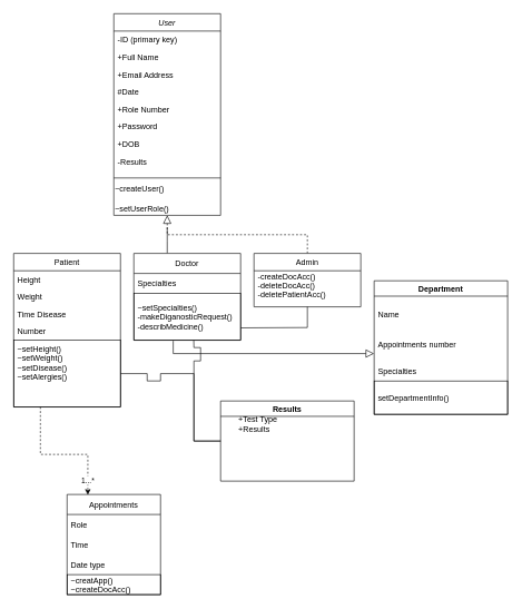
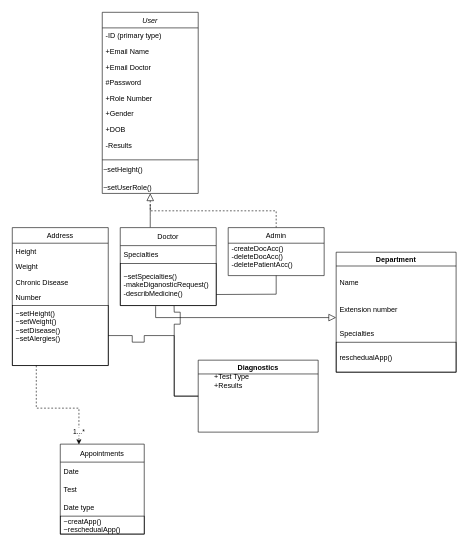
- <mxCell id="5" value="-ID (primary key)" style="text;align=left;verticalAlign=top;spacingLeft=4;spacingRight=4;overflow=hidden;rotatable=0;points=[[0,0.5],[1,0.5]];portConstraint=eastwest;" parent="4" vertex="1"><mxGeometry y="26" width="160" height="26" as="geometry" /></mxCell>
+ <mxCell id="5" value="-ID (primary type)" style="text;align=left;verticalAlign=top;spacingLeft=4;spacingRight=4;overflow=hidden;rotatable=0;points=[[0,0.5],[1,0.5]];portConstraint=eastwest;" parent="4" vertex="1"><mxGeometry y="26" width="160" height="26" as="geometry" /></mxCell>
- <mxCell id="6" value="+Full Name" style="text;align=left;verticalAlign=top;spacingLeft=4;spacingRight=4;overflow=hidden;rotatable=0;points=[[0,0.5],[1,0.5]];portConstraint=eastwest;rounded=0;shadow=0;html=0;" parent="4" vertex="1"><mxGeometry y="52" width="160" height="26" as="geometry" /></mxCell>
+ <mxCell id="6" value="+Email Name" style="text;align=left;verticalAlign=top;spacingLeft=4;spacingRight=4;overflow=hidden;rotatable=0;points=[[0,0.5],[1,0.5]];portConstraint=eastwest;rounded=0;shadow=0;html=0;" parent="4" vertex="1"><mxGeometry y="52" width="160" height="26" as="geometry" /></mxCell>
- <mxCell id="7" value="+Email Address" style="text;align=left;verticalAlign=top;spacingLeft=4;spacingRight=4;overflow=hidden;rotatable=0;points=[[0,0.5],[1,0.5]];portConstraint=eastwest;rounded=0;shadow=0;html=0;" parent="4" vertex="1"><mxGeometry y="78" width="160" height="26" as="geometry" /></mxCell>
+ <mxCell id="7" value="+Email Doctor" style="text;align=left;verticalAlign=top;spacingLeft=4;spacingRight=4;overflow=hidden;rotatable=0;points=[[0,0.5],[1,0.5]];portConstraint=eastwest;rounded=0;shadow=0;html=0;" parent="4" vertex="1"><mxGeometry y="78" width="160" height="26" as="geometry" /></mxCell>
- <mxCell id="8" value="#Date" style="text;align=left;verticalAlign=top;spacingLeft=4;spacingRight=4;overflow=hidden;rotatable=0;points=[[0,0.5],[1,0.5]];portConstraint=eastwest;rounded=0;shadow=0;html=0;" vertex="1" parent="4"><mxGeometry y="104" width="160" height="26" as="geometry" /></mxCell>
+ <mxCell id="8" value="#Password" style="text;align=left;verticalAlign=top;spacingLeft=4;spacingRight=4;overflow=hidden;rotatable=0;points=[[0,0.5],[1,0.5]];portConstraint=eastwest;rounded=0;shadow=0;html=0;" vertex="1" parent="4"><mxGeometry y="104" width="160" height="26" as="geometry" /></mxCell>
- <mxCell id="10" value="+Password" style="text;align=left;verticalAlign=top;spacingLeft=4;spacingRight=4;overflow=hidden;rotatable=0;points=[[0,0.5],[1,0.5]];portConstraint=eastwest;rounded=0;shadow=0;html=0;" vertex="1" parent="4"><mxGeometry y="156" width="160" height="26" as="geometry" /></mxCell>
+ <mxCell id="10" value="+Gender" style="text;align=left;verticalAlign=top;spacingLeft=4;spacingRight=4;overflow=hidden;rotatable=0;points=[[0,0.5],[1,0.5]];portConstraint=eastwest;rounded=0;shadow=0;html=0;" vertex="1" parent="4"><mxGeometry y="156" width="160" height="26" as="geometry" /></mxCell>
- <mxCell id="14" value="&lt;div&gt;~createUser()&lt;/div&gt;&lt;div&gt;&lt;br&gt;&lt;/div&gt;&lt;div&gt;~setUserRole()&lt;br&gt;&lt;/div&gt;" style="text;html=1;align=left;verticalAlign=middle;resizable=0;points=[];autosize=1;strokeColor=none;fillColor=none;" vertex="1" parent="4"><mxGeometry y="252" width="160" height="50" as="geometry" /></mxCell>
+ <mxCell id="14" value="&lt;div&gt;~setHeight()&lt;/div&gt;&lt;div&gt;&lt;br&gt;&lt;/div&gt;&lt;div&gt;~setUserRole()&lt;br&gt;&lt;/div&gt;" style="text;html=1;align=left;verticalAlign=middle;resizable=0;points=[];autosize=1;strokeColor=none;fillColor=none;" vertex="1" parent="4"><mxGeometry y="252" width="160" height="50" as="geometry" /></mxCell>
- <mxCell id="17" value="Patient" style="swimlane;fontStyle=0;align=center;verticalAlign=top;childLayout=stackLayout;horizontal=1;startSize=26;horizontalStack=0;resizeParent=1;resizeLast=0;collapsible=1;marginBottom=0;rounded=0;shadow=0;strokeWidth=1;" parent="1" vertex="1"><mxGeometry x="20" y="379" width="160" height="230" as="geometry"><mxRectangle x="130" y="380" width="160" height="26" as="alternateBounds" /></mxGeometry></mxCell>
+ <mxCell id="17" value="Address" style="swimlane;fontStyle=0;align=center;verticalAlign=top;childLayout=stackLayout;horizontal=1;startSize=26;horizontalStack=0;resizeParent=1;resizeLast=0;collapsible=1;marginBottom=0;rounded=0;shadow=0;strokeWidth=1;" parent="1" vertex="1"><mxGeometry x="20" y="379" width="160" height="230" as="geometry"><mxRectangle x="130" y="380" width="160" height="26" as="alternateBounds" /></mxGeometry></mxCell>
- <mxCell id="20" value="Time Disease" style="text;align=left;verticalAlign=top;spacingLeft=4;spacingRight=4;overflow=hidden;rotatable=0;points=[[0,0.5],[1,0.5]];portConstraint=eastwest;rounded=0;shadow=0;html=0;" parent="17" vertex="1"><mxGeometry y="78" width="160" height="26" as="geometry" /></mxCell>
+ <mxCell id="20" value="Chronic Disease" style="text;align=left;verticalAlign=top;spacingLeft=4;spacingRight=4;overflow=hidden;rotatable=0;points=[[0,0.5],[1,0.5]];portConstraint=eastwest;rounded=0;shadow=0;html=0;" parent="17" vertex="1"><mxGeometry y="78" width="160" height="26" as="geometry" /></mxCell>
- <mxCell id="30" value="Appointments number" style="text;strokeColor=none;fillColor=none;align=left;verticalAlign=middle;spacingLeft=4;spacingRight=4;overflow=hidden;points=[[0,0.5],[1,0.5]];portConstraint=eastwest;rotatable=0;" vertex="1" parent="28"><mxGeometry y="70" width="200" height="50" as="geometry" /></mxCell>
+ <mxCell id="30" value="Extension number" style="text;strokeColor=none;fillColor=none;align=left;verticalAlign=middle;spacingLeft=4;spacingRight=4;overflow=hidden;points=[[0,0.5],[1,0.5]];portConstraint=eastwest;rotatable=0;" vertex="1" parent="28"><mxGeometry y="70" width="200" height="50" as="geometry" /></mxCell>
- <mxCell id="32" value="setDepartmentInfo()" style="text;strokeColor=default;fillColor=none;align=left;verticalAlign=middle;spacingLeft=4;spacingRight=4;overflow=hidden;points=[[0,0.5],[1,0.5]];portConstraint=eastwest;rotatable=0;" vertex="1" parent="28"><mxGeometry y="150" width="200" height="50" as="geometry" /></mxCell>
+ <mxCell id="32" value="reschedualApp()" style="text;strokeColor=default;fillColor=none;align=left;verticalAlign=middle;spacingLeft=4;spacingRight=4;overflow=hidden;points=[[0,0.5],[1,0.5]];portConstraint=eastwest;rotatable=0;" vertex="1" parent="28"><mxGeometry y="150" width="200" height="50" as="geometry" /></mxCell>
- <mxCell id="40" value="Results" style="swimlane;strokeColor=default;" vertex="1" parent="1"><mxGeometry x="330" y="600" width="200" height="120" as="geometry" /></mxCell>
+ <mxCell id="40" value="Diagnostics" style="swimlane;strokeColor=default;" vertex="1" parent="1"><mxGeometry x="330" y="600" width="200" height="120" as="geometry" /></mxCell>
- <mxCell id="35" value="Role" style="text;strokeColor=none;fillColor=none;align=left;verticalAlign=middle;spacingLeft=4;spacingRight=4;overflow=hidden;points=[[0,0.5],[1,0.5]];portConstraint=eastwest;rotatable=0;" vertex="1" parent="34"><mxGeometry y="30" width="140" height="30" as="geometry" /></mxCell>
+ <mxCell id="35" value="Date" style="text;strokeColor=none;fillColor=none;align=left;verticalAlign=middle;spacingLeft=4;spacingRight=4;overflow=hidden;points=[[0,0.5],[1,0.5]];portConstraint=eastwest;rotatable=0;" vertex="1" parent="34"><mxGeometry y="30" width="140" height="30" as="geometry" /></mxCell>
- <mxCell id="36" value="Time" style="text;strokeColor=none;fillColor=none;align=left;verticalAlign=middle;spacingLeft=4;spacingRight=4;overflow=hidden;points=[[0,0.5],[1,0.5]];portConstraint=eastwest;rotatable=0;" vertex="1" parent="34"><mxGeometry y="60" width="140" height="30" as="geometry" /></mxCell>
+ <mxCell id="36" value="Test" style="text;strokeColor=none;fillColor=none;align=left;verticalAlign=middle;spacingLeft=4;spacingRight=4;overflow=hidden;points=[[0,0.5],[1,0.5]];portConstraint=eastwest;rotatable=0;" vertex="1" parent="34"><mxGeometry y="60" width="140" height="30" as="geometry" /></mxCell>
- <mxCell id="38" value="~creatApp()&#10;~createDocAcc()&#10;" style="text;strokeColor=default;fillColor=none;align=left;verticalAlign=middle;spacingLeft=4;spacingRight=4;overflow=hidden;points=[[0,0.5],[1,0.5]];portConstraint=eastwest;rotatable=0;" vertex="1" parent="34"><mxGeometry y="120" width="140" height="30" as="geometry" /></mxCell>
+ <mxCell id="38" value="~creatApp()&#10;~reschedualApp()&#10;" style="text;strokeColor=default;fillColor=none;align=left;verticalAlign=middle;spacingLeft=4;spacingRight=4;overflow=hidden;points=[[0,0.5],[1,0.5]];portConstraint=eastwest;rotatable=0;" vertex="1" parent="34"><mxGeometry y="120" width="140" height="30" as="geometry" /></mxCell>
